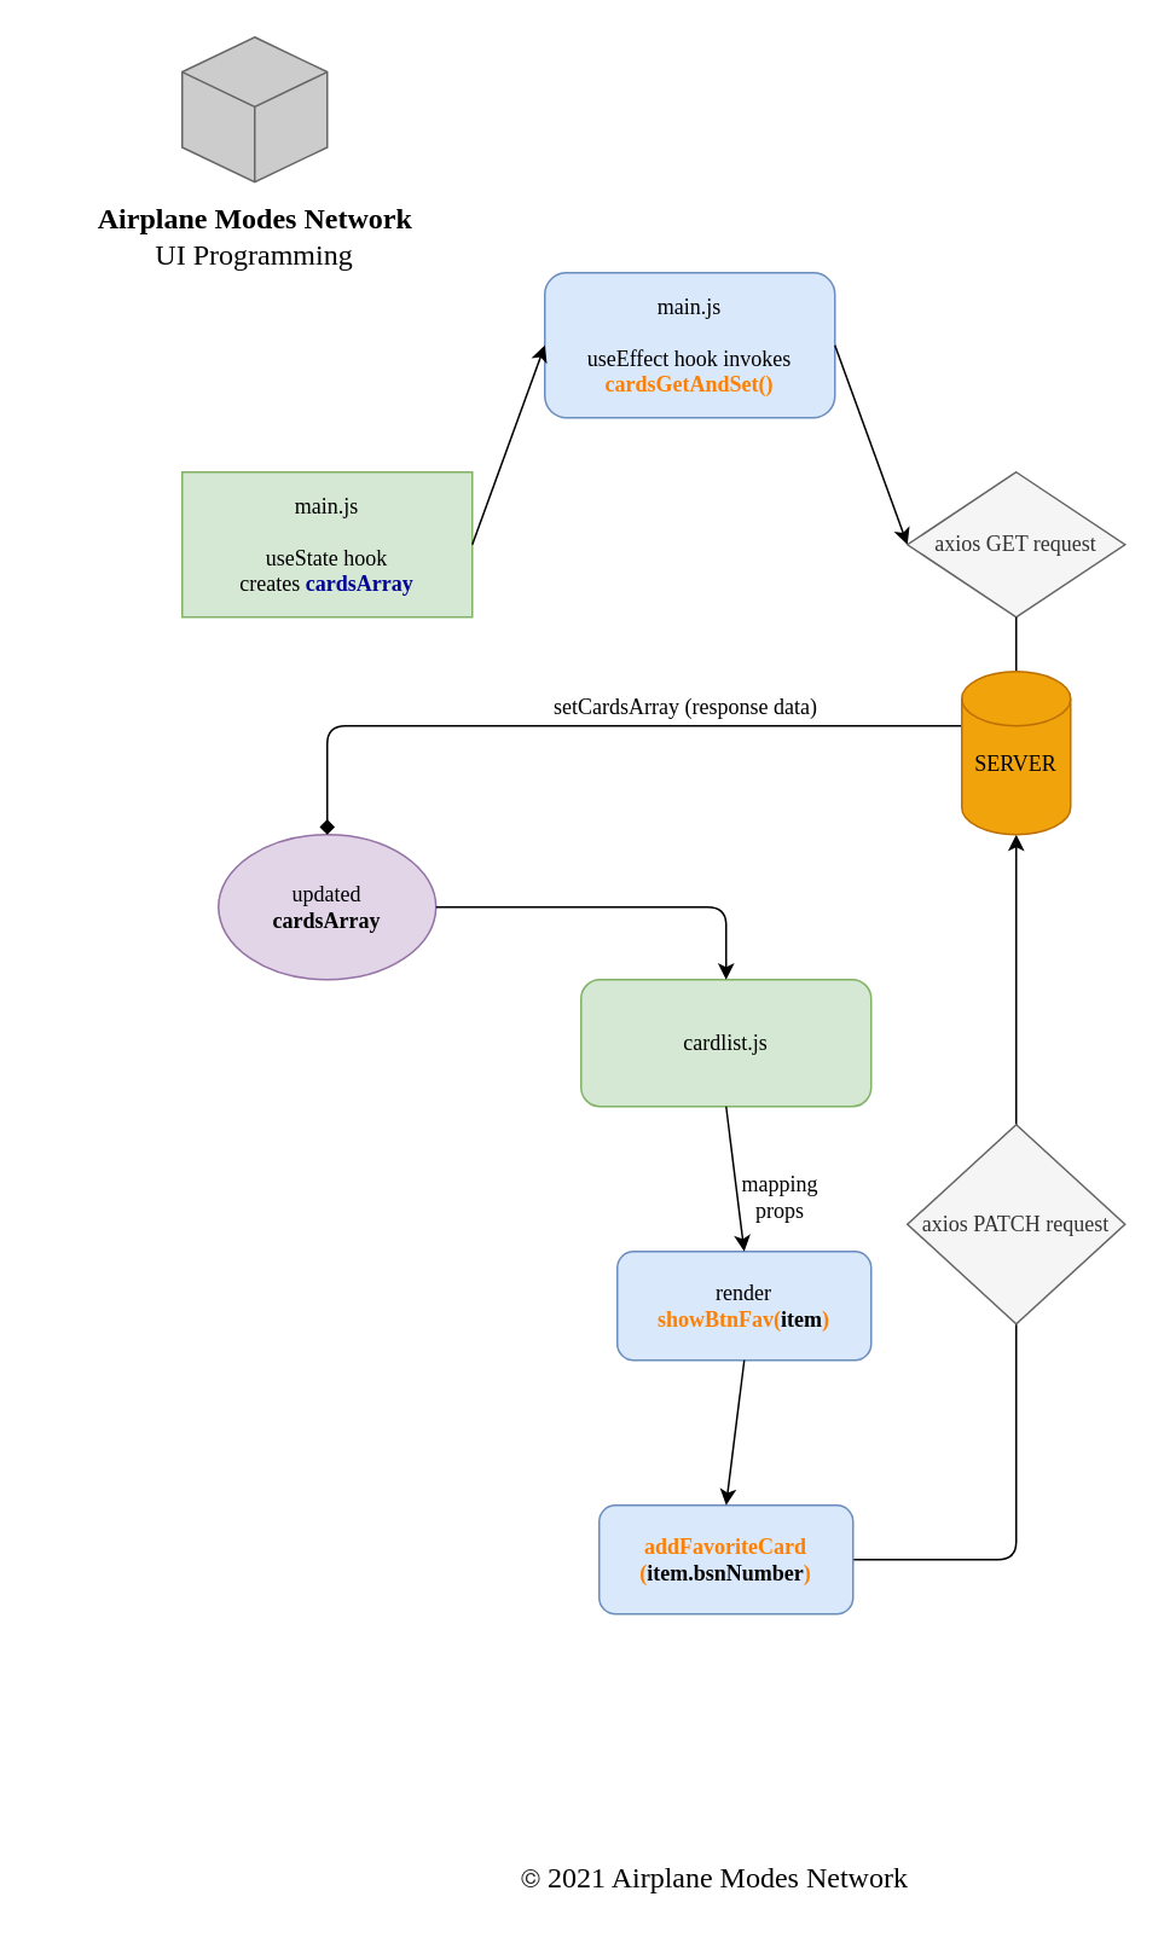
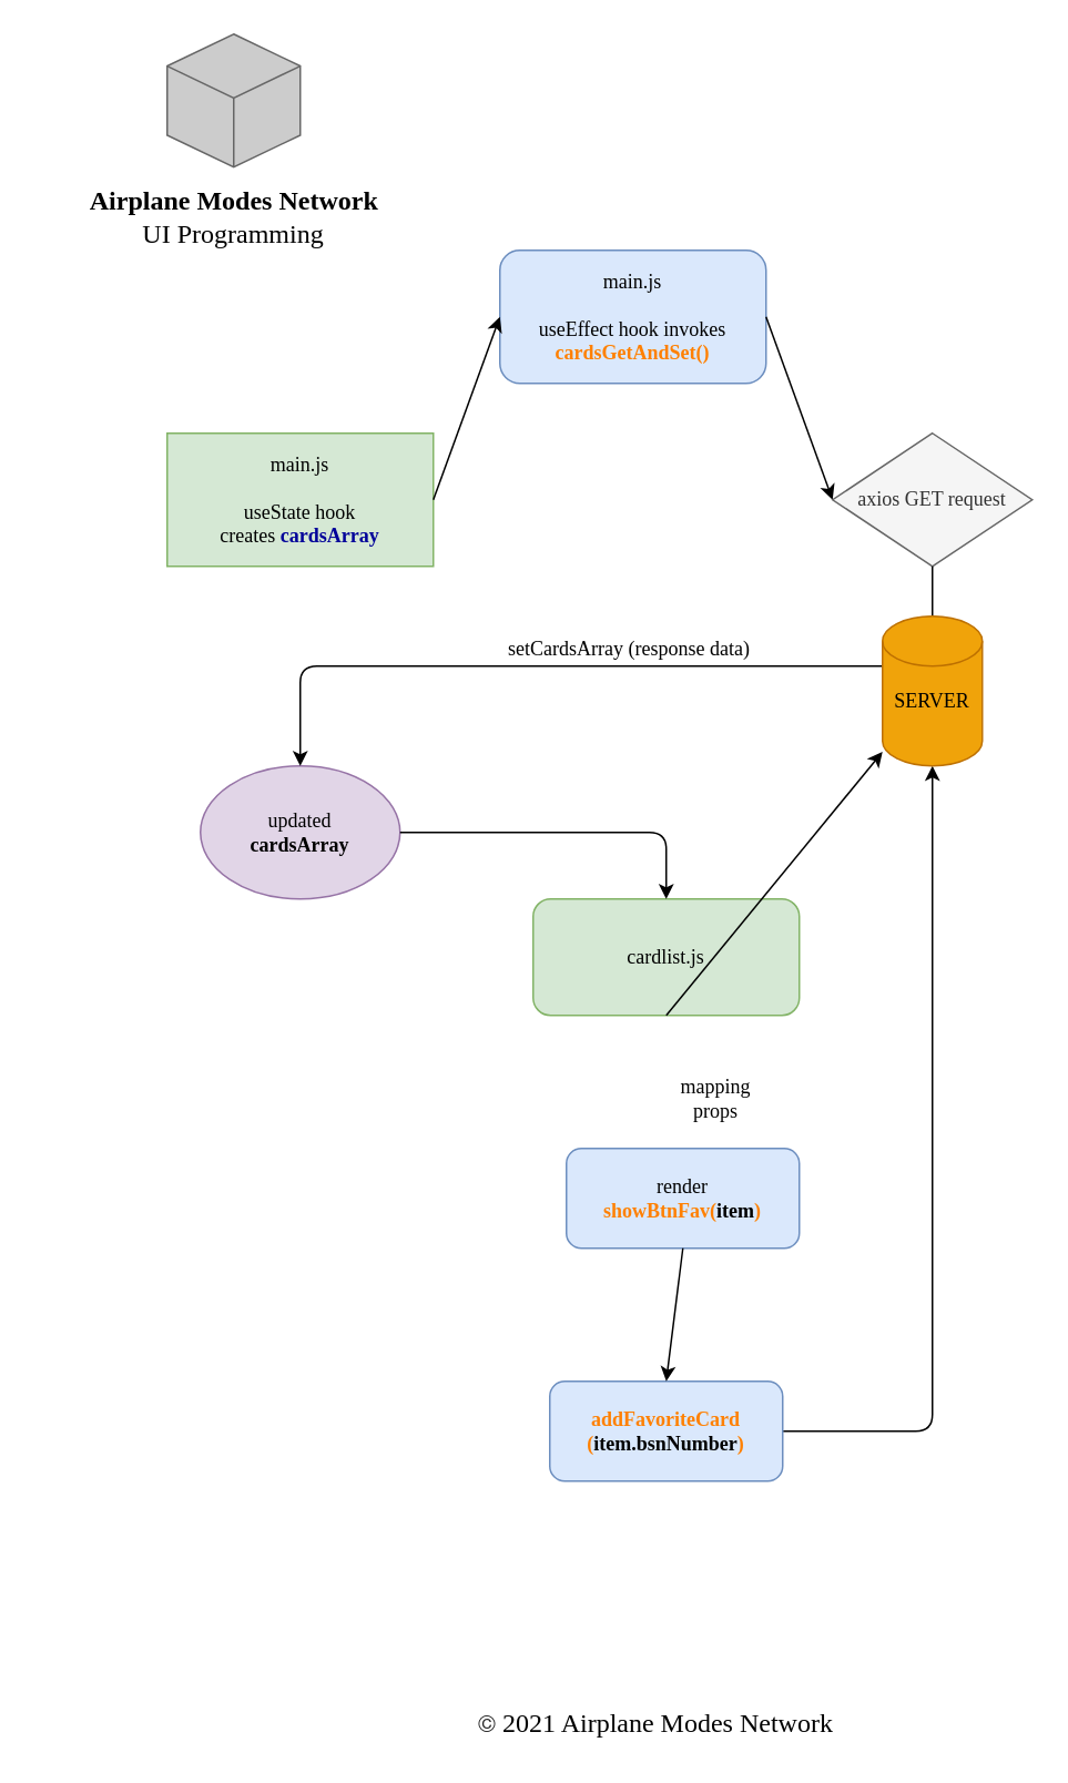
- <mxCell id="14" value="" style="endArrow=diamond;html=1;entryX=0.5;entryY=0;entryDx=0;entryDy=0;exitX=0.5;exitY=1;exitDx=0;exitDy=0;" edge="1" parent="1" source="13" target="12"><mxGeometry width="50" height="50" relative="1" as="geometry"><mxPoint x="180" y="380" as="sourcePoint" /><mxPoint x="380" y="390" as="targetPoint" /><Array as="points"><mxPoint x="560" y="400" /><mxPoint x="180" y="400" /></Array></mxGeometry></mxCell>
+ <mxCell id="14" value="" style="endArrow=classic;html=1;entryX=0.5;entryY=0;entryDx=0;entryDy=0;exitX=0.5;exitY=1;exitDx=0;exitDy=0;" edge="1" parent="1" source="13" target="12"><mxGeometry width="50" height="50" relative="1" as="geometry"><mxPoint x="180" y="380" as="sourcePoint" /><mxPoint x="380" y="390" as="targetPoint" /><Array as="points"><mxPoint x="560" y="400" /><mxPoint x="180" y="400" /></Array></mxGeometry></mxCell>
- <mxCell id="19" value="" style="endArrow=classic;html=1;fontFamily=JetBrains Mono;fontSource=https%3A%2F%2Ffonts.googleapis.com%2Fcss%3Ffamily%3DJetBrains%2BMono;entryX=0.5;entryY=0;entryDx=0;entryDy=0;exitX=0.5;exitY=1;exitDx=0;exitDy=0;" edge="1" parent="1" source="16" target="18"><mxGeometry width="50" height="50" relative="1" as="geometry"><mxPoint x="330" y="600" as="sourcePoint" /><mxPoint x="380" y="550" as="targetPoint" /></mxGeometry></mxCell>
+ <mxCell id="19" value="" style="endArrow=classic;html=1;fontFamily=JetBrains Mono;fontSource=https%3A%2F%2Ffonts.googleapis.com%2Fcss%3Ffamily%3DJetBrains%2BMono;exitX=0.5;exitY=1;exitDx=0;exitDy=0;" edge="1" parent="1" source="16" target="15"><mxGeometry width="50" height="50" relative="1" as="geometry"><mxPoint x="330" y="600" as="sourcePoint" /><mxPoint x="380" y="550" as="targetPoint" /></mxGeometry></mxCell>
- <mxCell id="22" value="&lt;font face=&quot;JetBrains Mono&quot;&gt;axios PATCH request&lt;/font&gt;" style="rhombus;whiteSpace=wrap;html=1;fillColor=#f5f5f5;strokeColor=#666666;fontColor=#333333;" vertex="1" parent="1"><mxGeometry x="500" y="620" width="120" height="110" as="geometry" /></mxCell>
